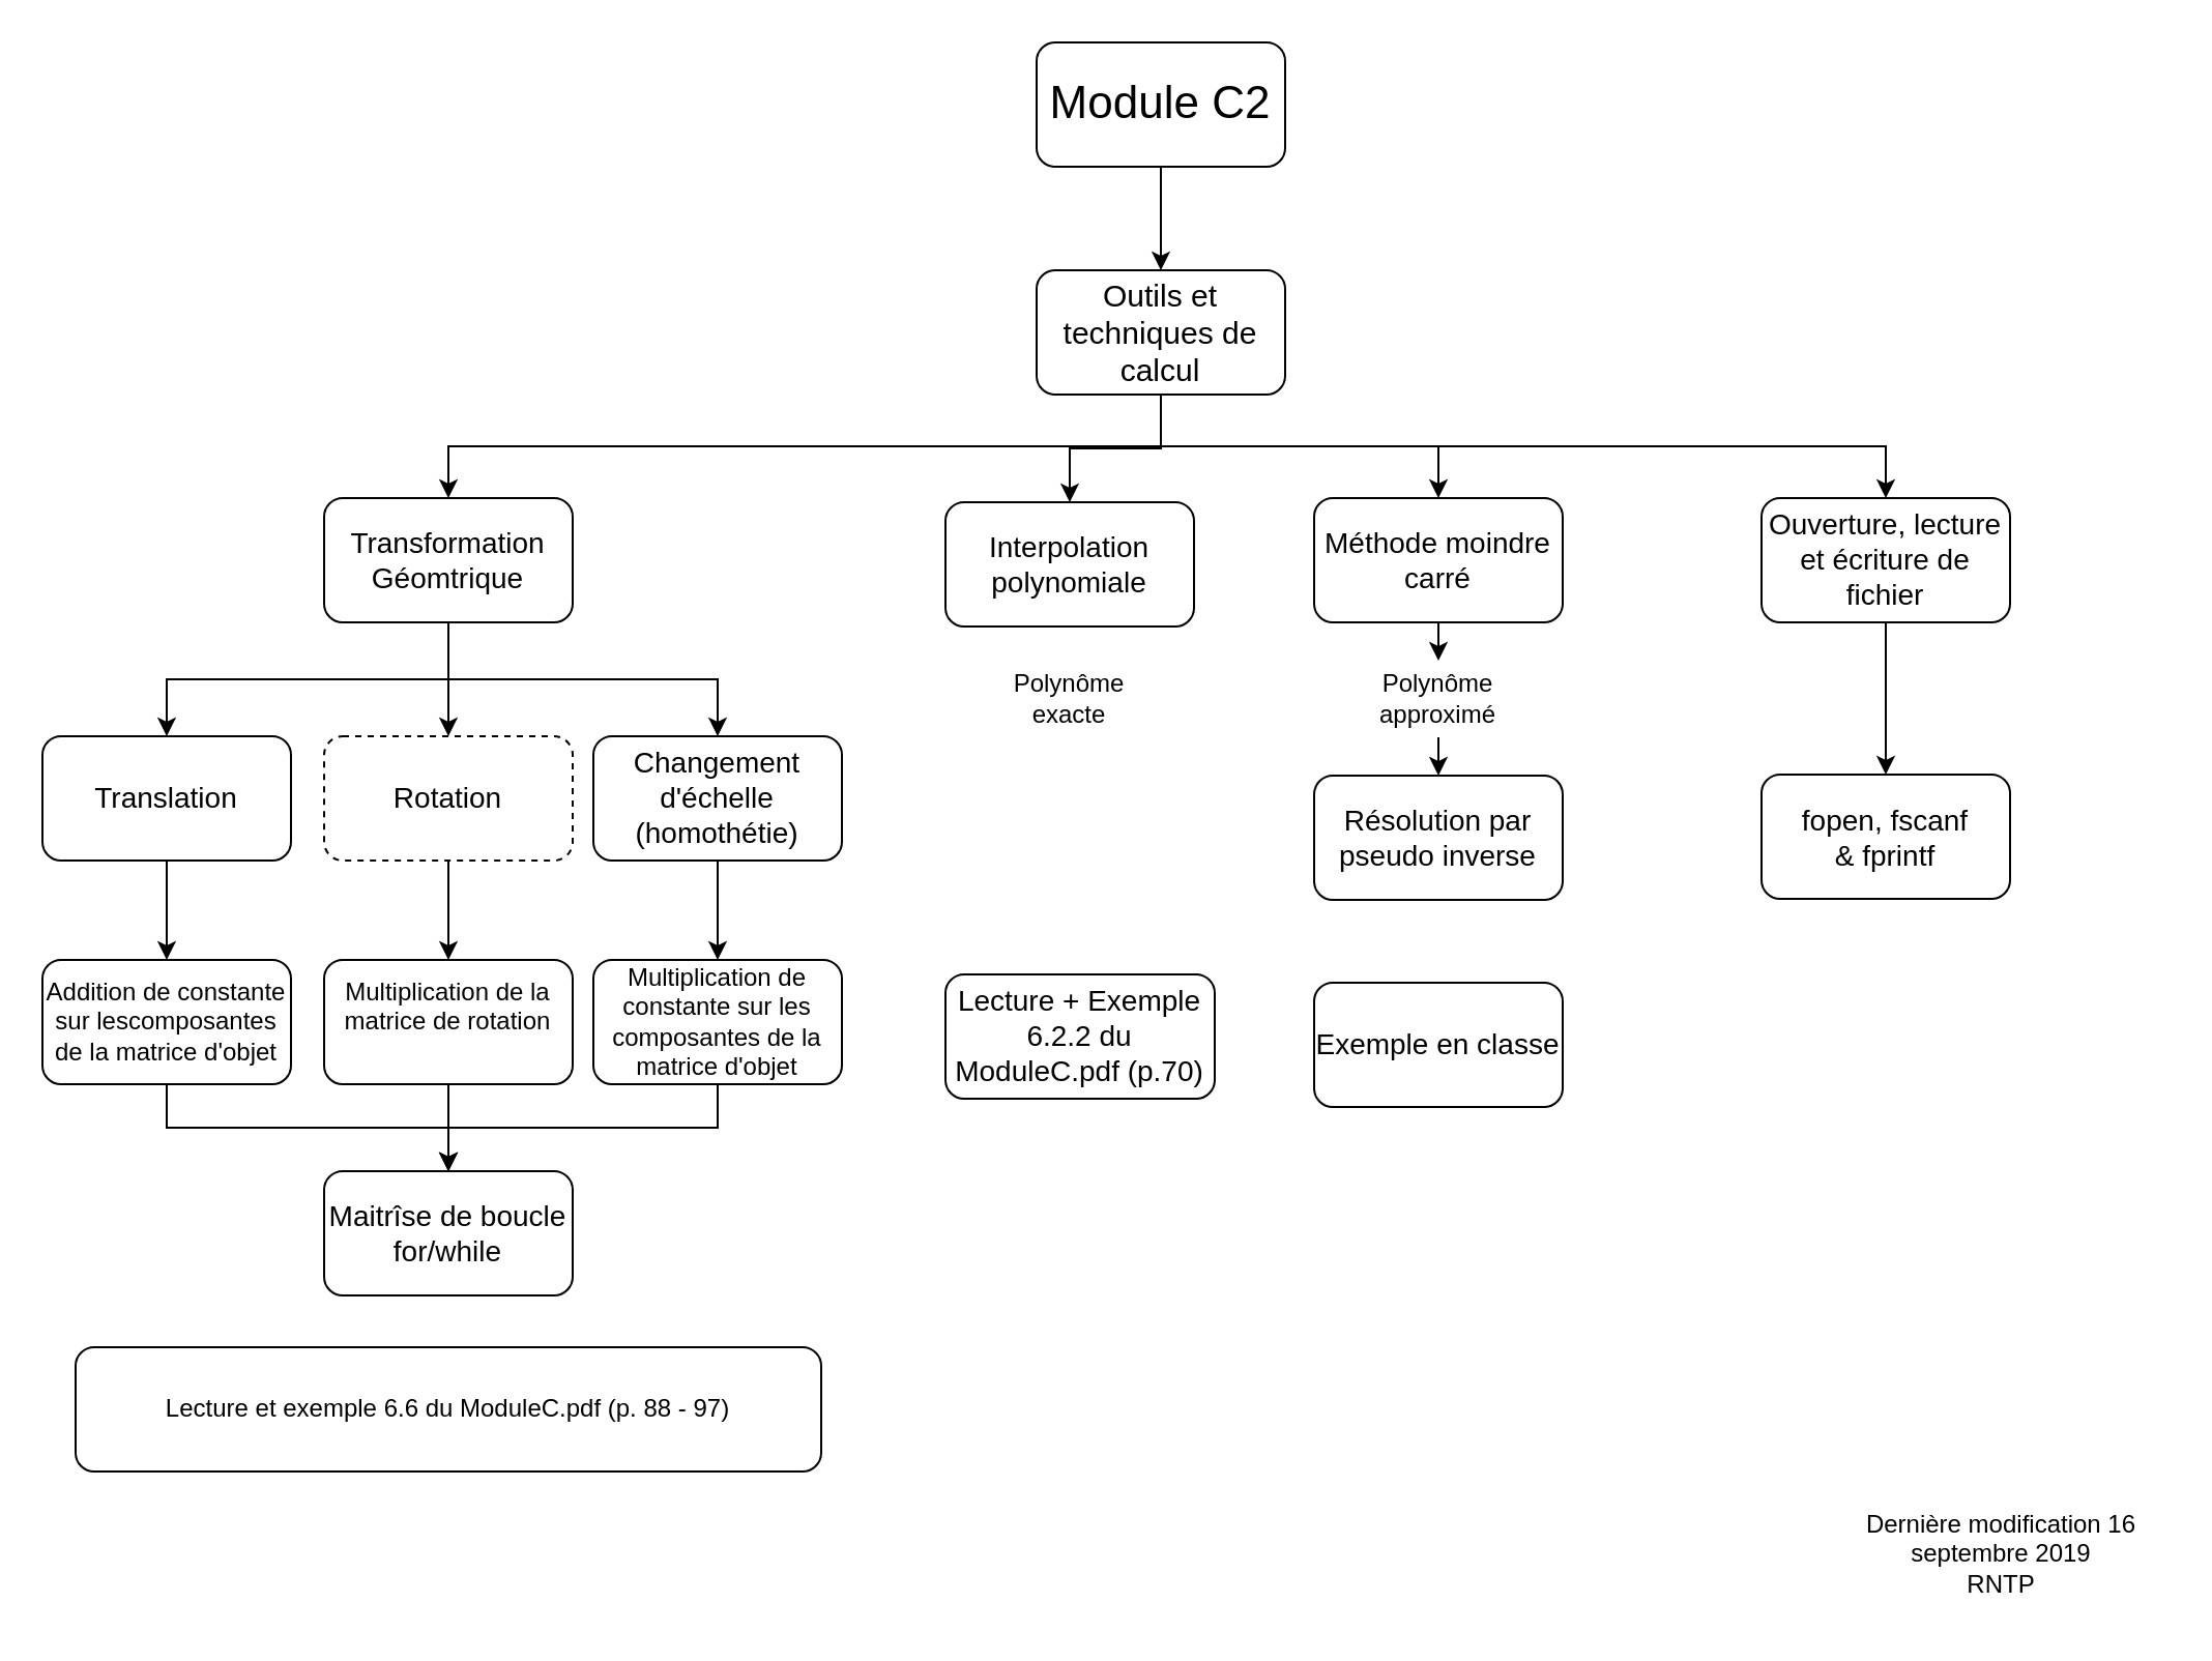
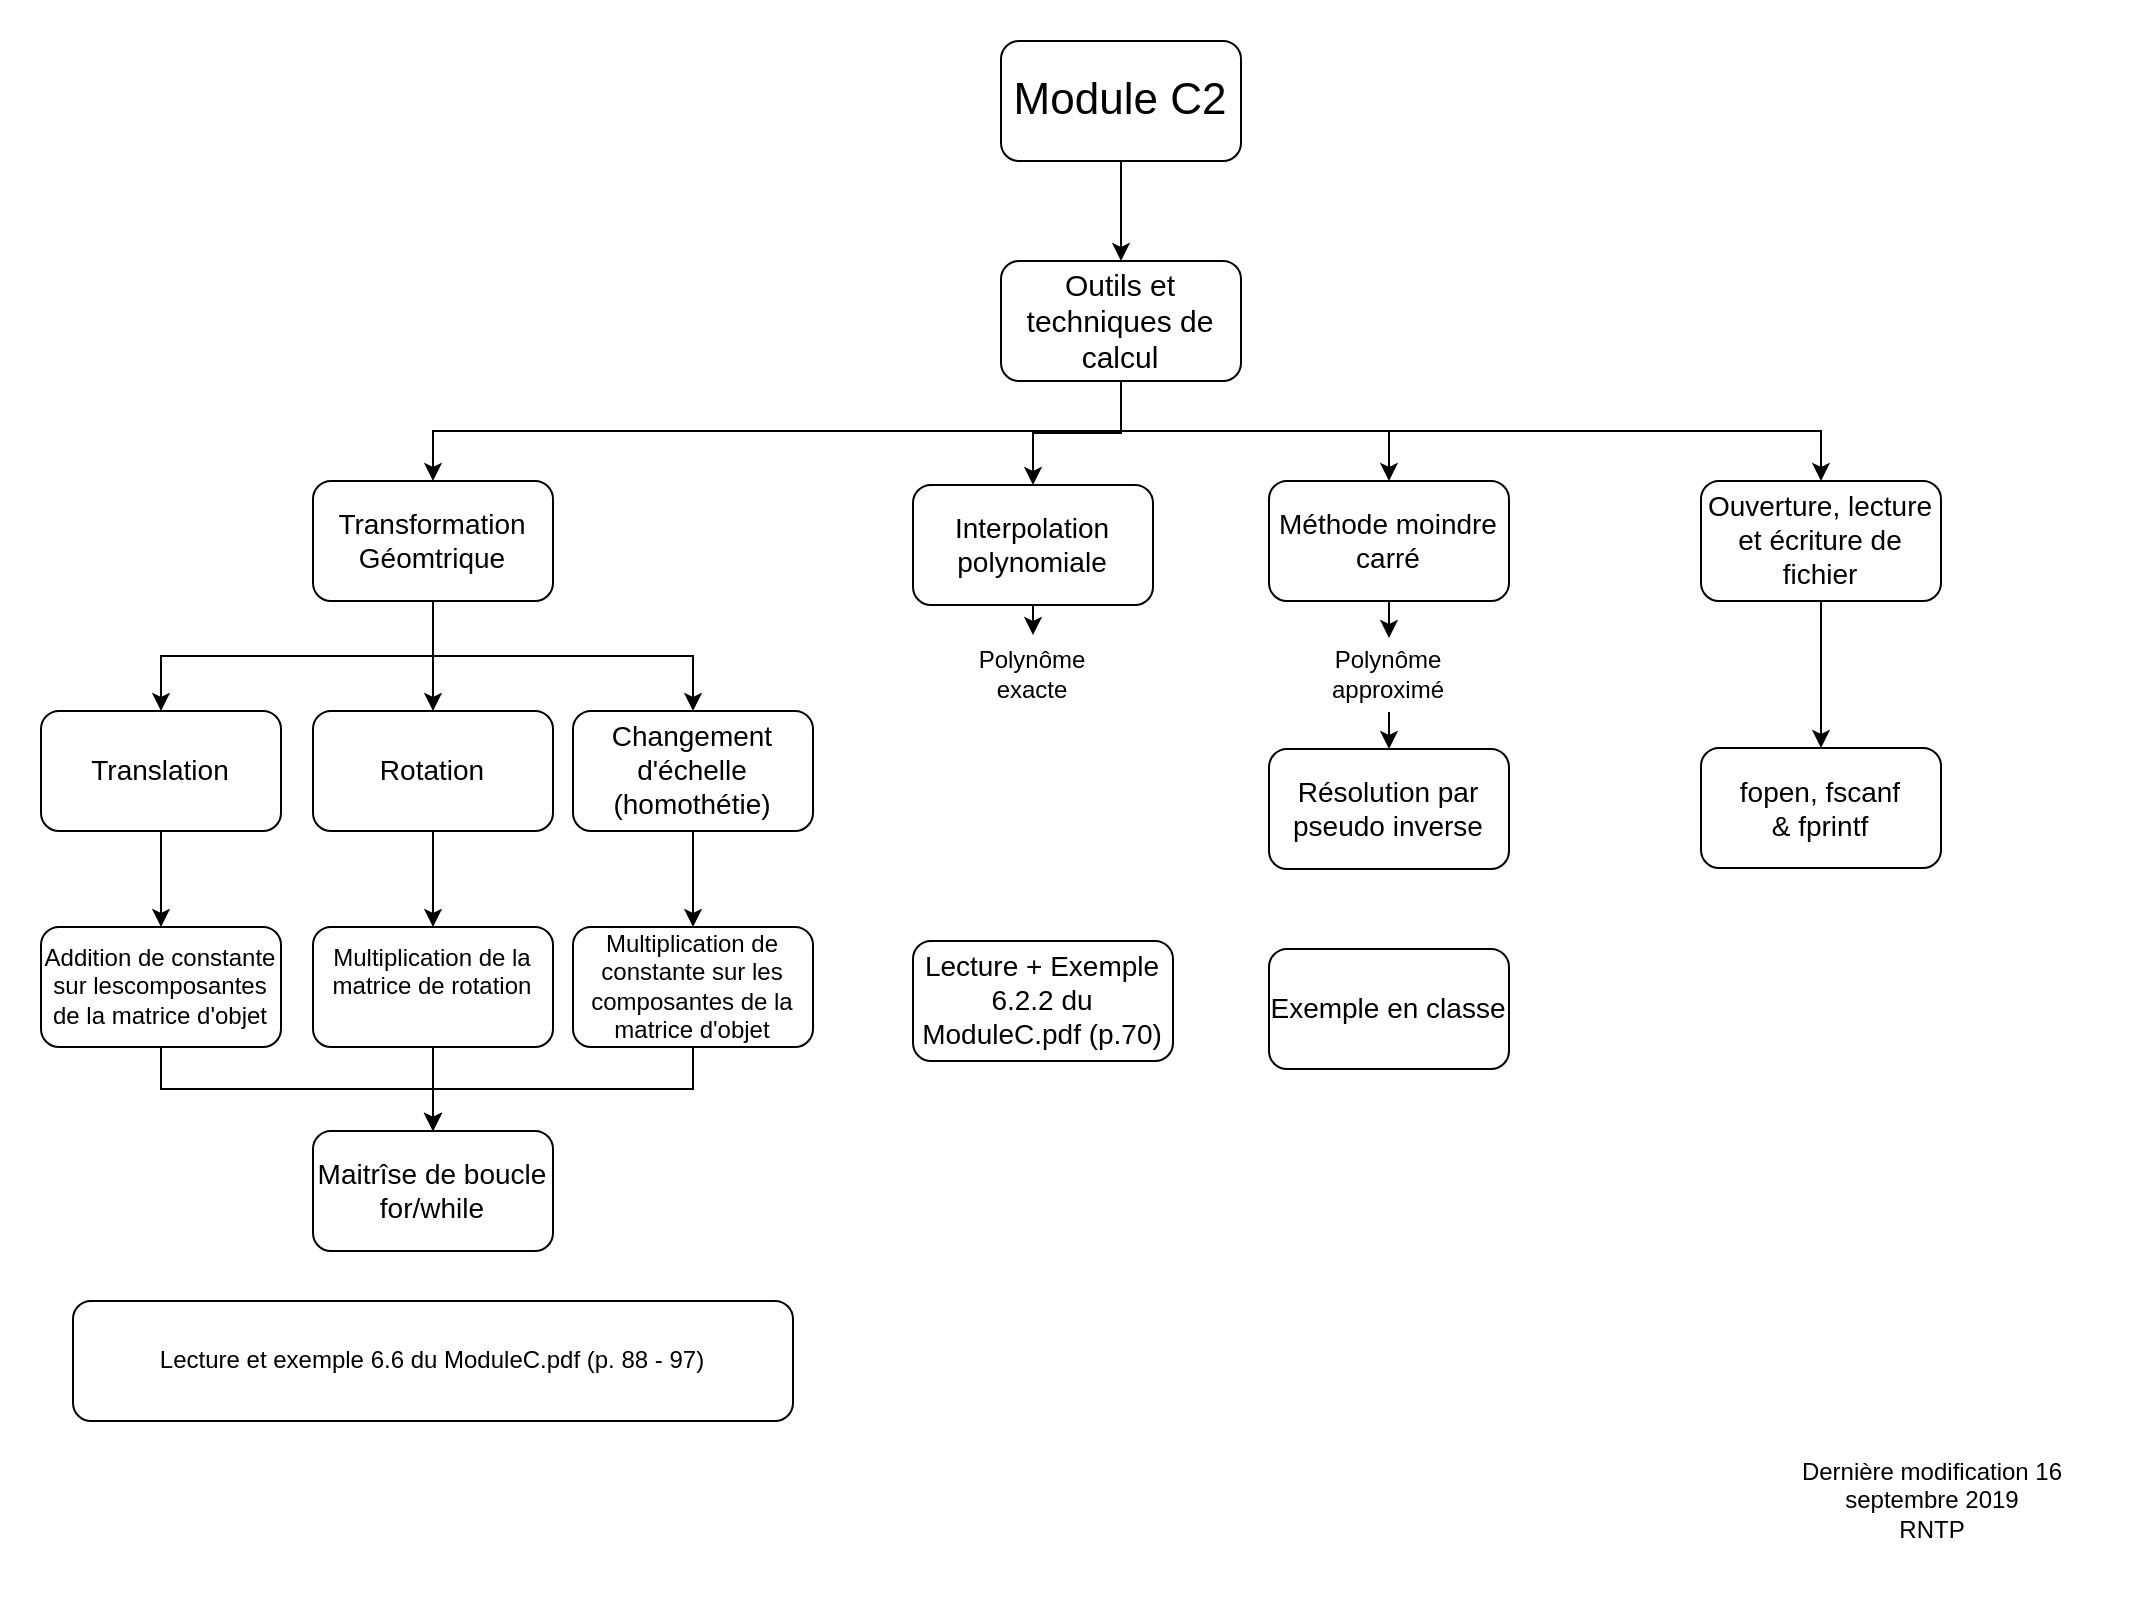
+ <mxCell id="39" style="edgeStyle=orthogonalEdgeStyle;rounded=0;orthogonalLoop=1;jettySize=auto;html=1;exitX=0.5;exitY=1;exitDx=0;exitDy=0;entryX=0.5;entryY=0;entryDx=0;entryDy=0;" edge="1" parent="1" source="17" target="38"><mxGeometry relative="1" as="geometry"><mxPoint x="516.034" y="301.931" as="sourcePoint" /><mxPoint x="516.034" y="355.724" as="targetPoint" /></mxGeometry></mxCell>
- <mxCell id="16" value="&lt;font style=&quot;font-size: 14px&quot;&gt;Rotation&lt;/font&gt;" style="rounded=1;whiteSpace=wrap;html=1;dashed=1;" vertex="1" parent="1"><mxGeometry x="156" y="355" width="120" height="60" as="geometry" /></mxCell>
+ <mxCell id="16" value="&lt;font style=&quot;font-size: 14px&quot;&gt;Rotation&lt;/font&gt;" style="rounded=1;whiteSpace=wrap;html=1;" vertex="1" parent="1"><mxGeometry x="156" y="355" width="120" height="60" as="geometry" /></mxCell>
